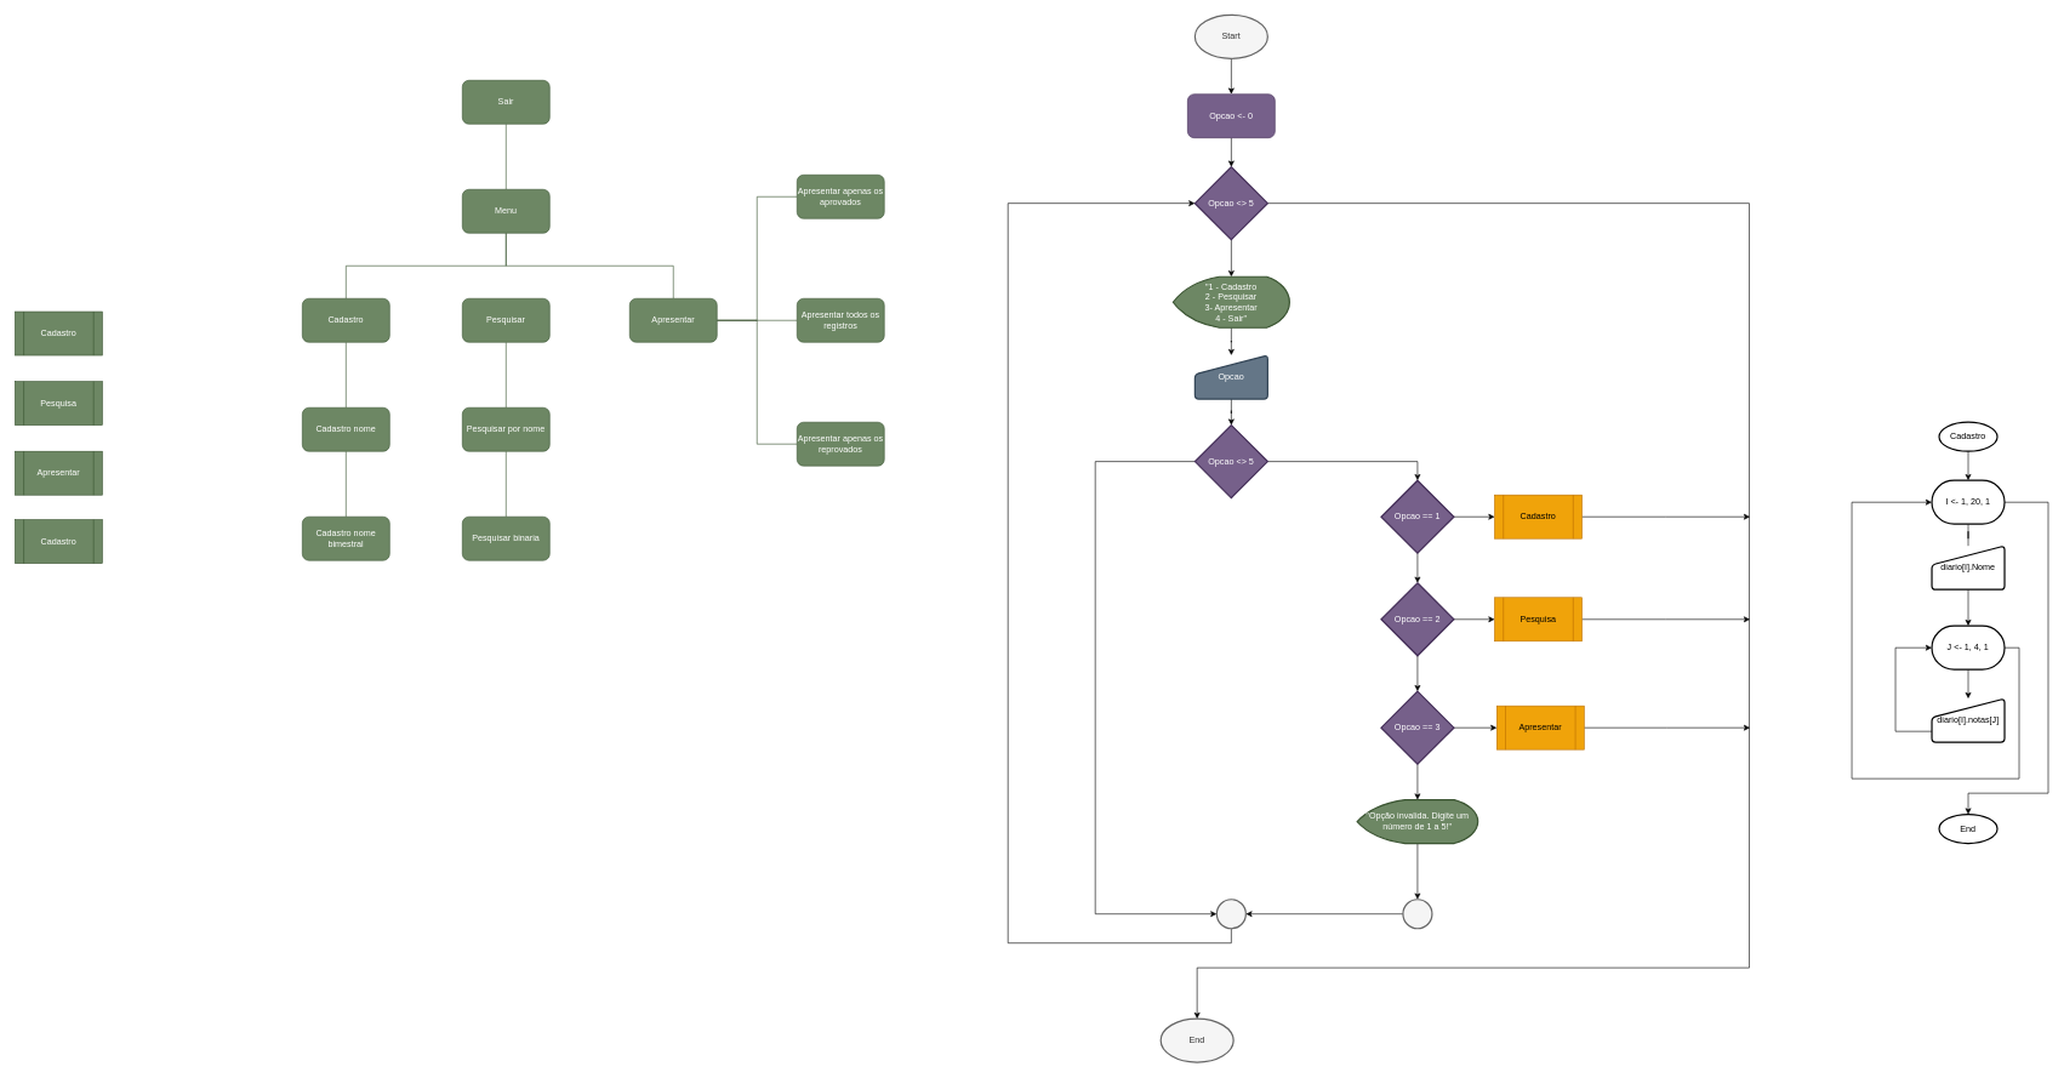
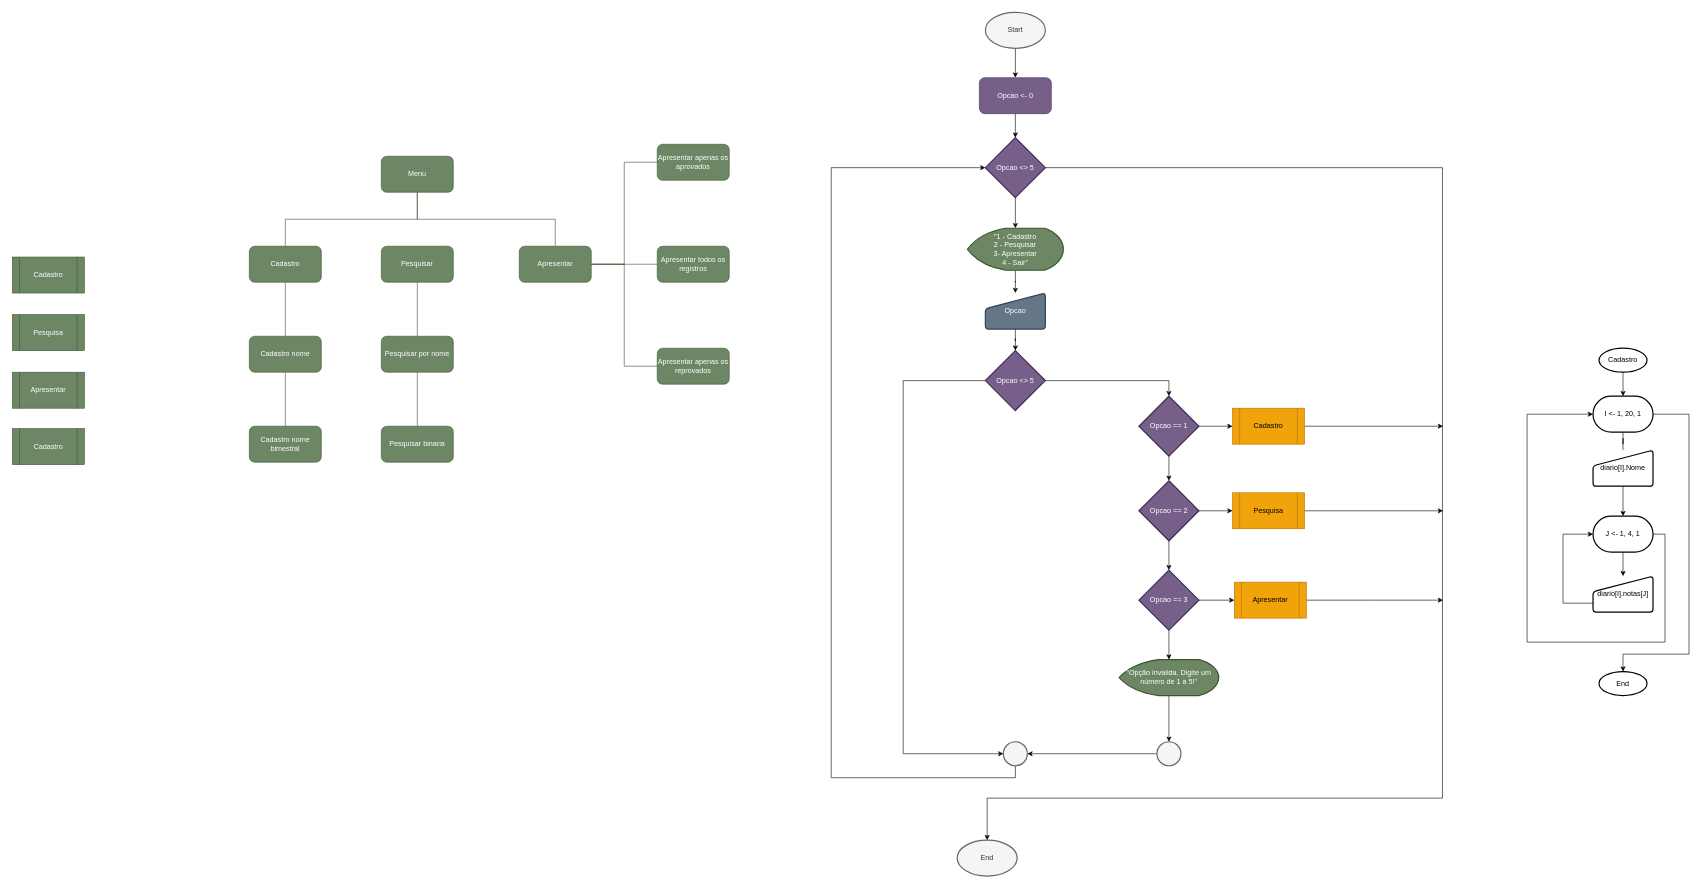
- <mxCell id="23" value="Sair" style="rounded=1;whiteSpace=wrap;html=1;fillColor=#6d8764;fontColor=#ffffff;strokeColor=#3A5431;" parent="1" vertex="1"><mxGeometry x="635" width="120" height="60" as="geometry" y="110" /></mxCell>
- <mxCell id="4" value="" style="edgeStyle=orthogonalEdgeStyle;rounded=0;orthogonalLoop=1;jettySize=auto;html=1;endArrow=none;endFill=0;fillColor=#6d8764;strokeColor=#3A5431;" parent="1" source="5" target="23" edge="1"><mxGeometry relative="1" as="geometry" /></mxCell>
